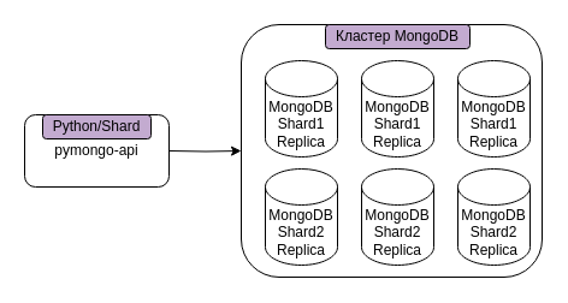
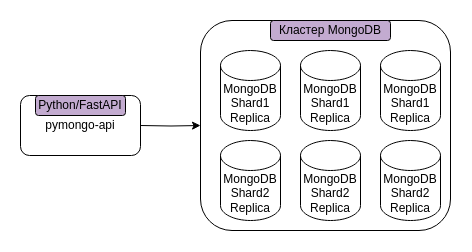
- <mxCell id="8" value="Python/Shard" style="rounded=1;whiteSpace=wrap;html=1;fillColor=#C3ABD0;" parent="1" vertex="1"><mxGeometry x="35" y="95" width="90" height="20" as="geometry" /></mxCell>
+ <mxCell id="8" value="Python/FastAPI" style="rounded=1;whiteSpace=wrap;html=1;fillColor=#C3ABD0;" parent="1" vertex="1"><mxGeometry x="35" y="95" width="90" height="20" as="geometry" /></mxCell>
